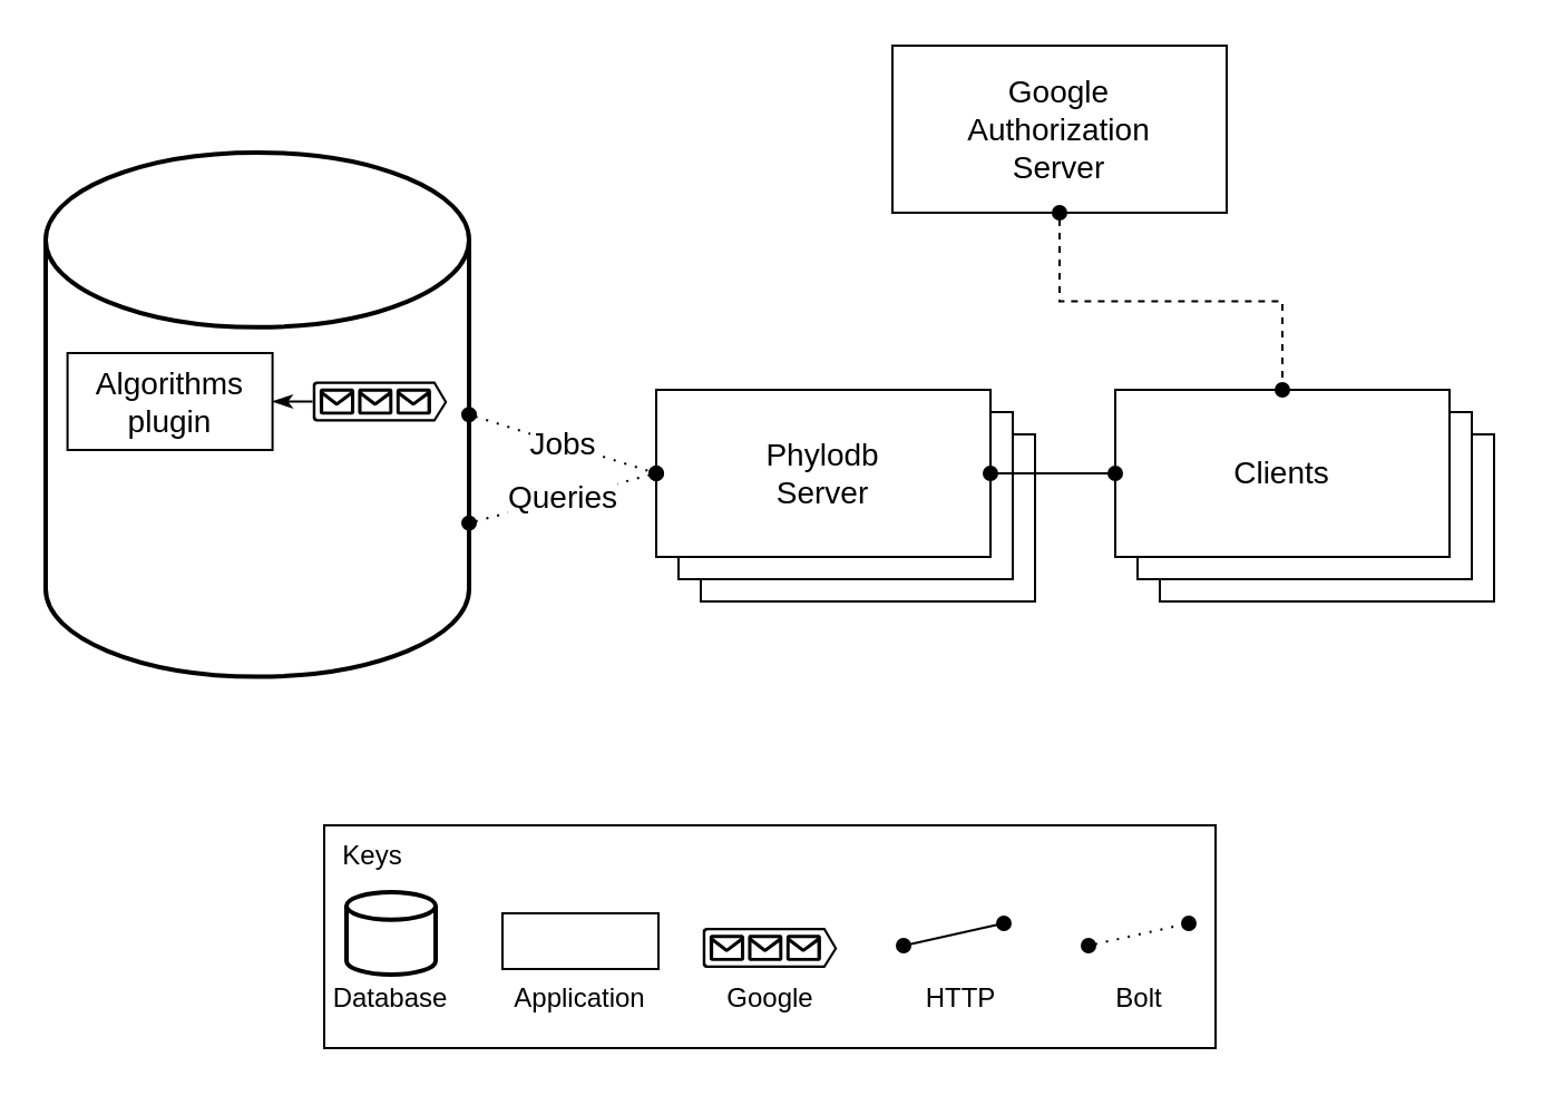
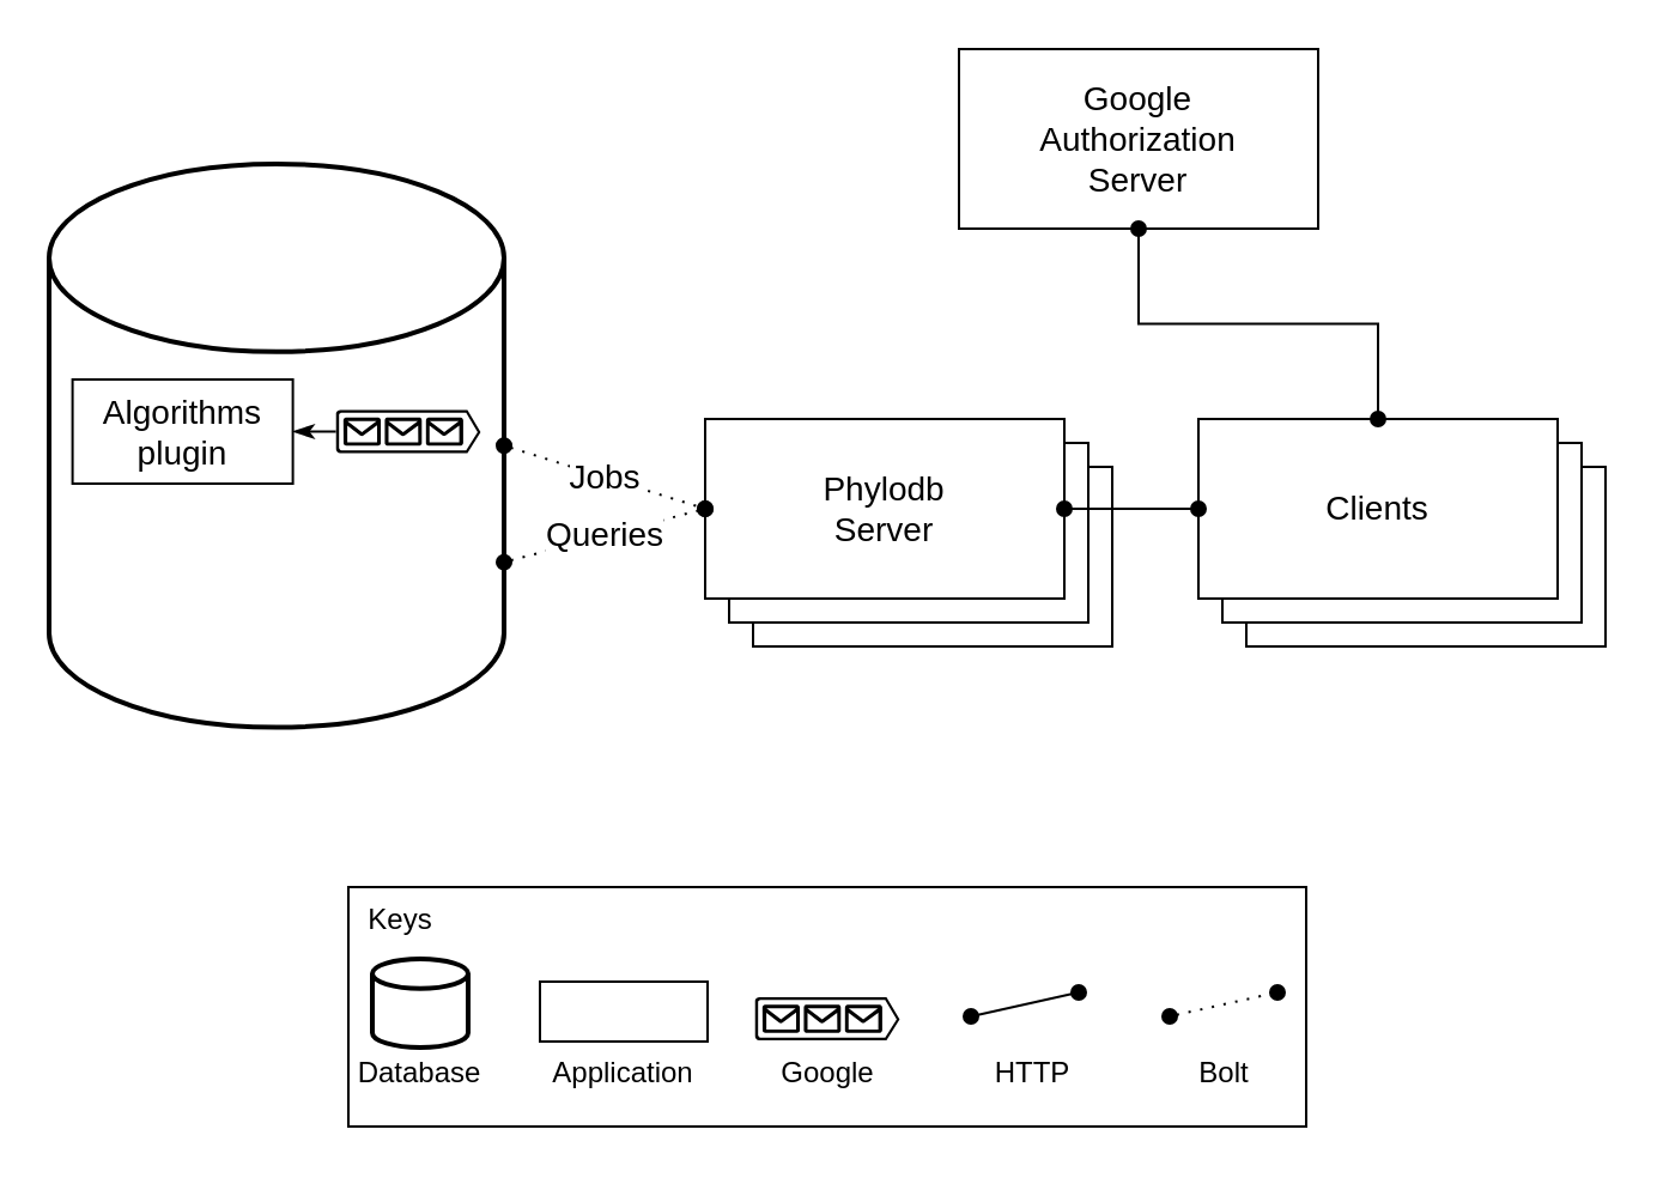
- <mxCell id="25" style="edgeStyle=orthogonalEdgeStyle;rounded=0;orthogonalLoop=1;jettySize=auto;html=1;endArrow=oval;endFill=1;startArrow=oval;startFill=1;exitX=0.5;exitY=1;exitDx=0;exitDy=0;entryX=0.5;entryY=0;entryDx=0;entryDy=0;dashed=1;" parent="1" source="7" target="5" edge="1"><mxGeometry relative="1" as="geometry"><mxPoint x="449" y="100" as="sourcePoint" /><mxPoint x="580" y="148" as="targetPoint" /></mxGeometry></mxCell>
+ <mxCell id="25" style="edgeStyle=orthogonalEdgeStyle;rounded=0;orthogonalLoop=1;jettySize=auto;html=1;endArrow=oval;endFill=1;startArrow=oval;startFill=1;exitX=0.5;exitY=1;exitDx=0;exitDy=0;entryX=0.5;entryY=0;entryDx=0;entryDy=0;" parent="1" source="7" target="5" edge="1"><mxGeometry relative="1" as="geometry"><mxPoint x="449" y="100" as="sourcePoint" /><mxPoint x="580" y="148" as="targetPoint" /></mxGeometry></mxCell>
